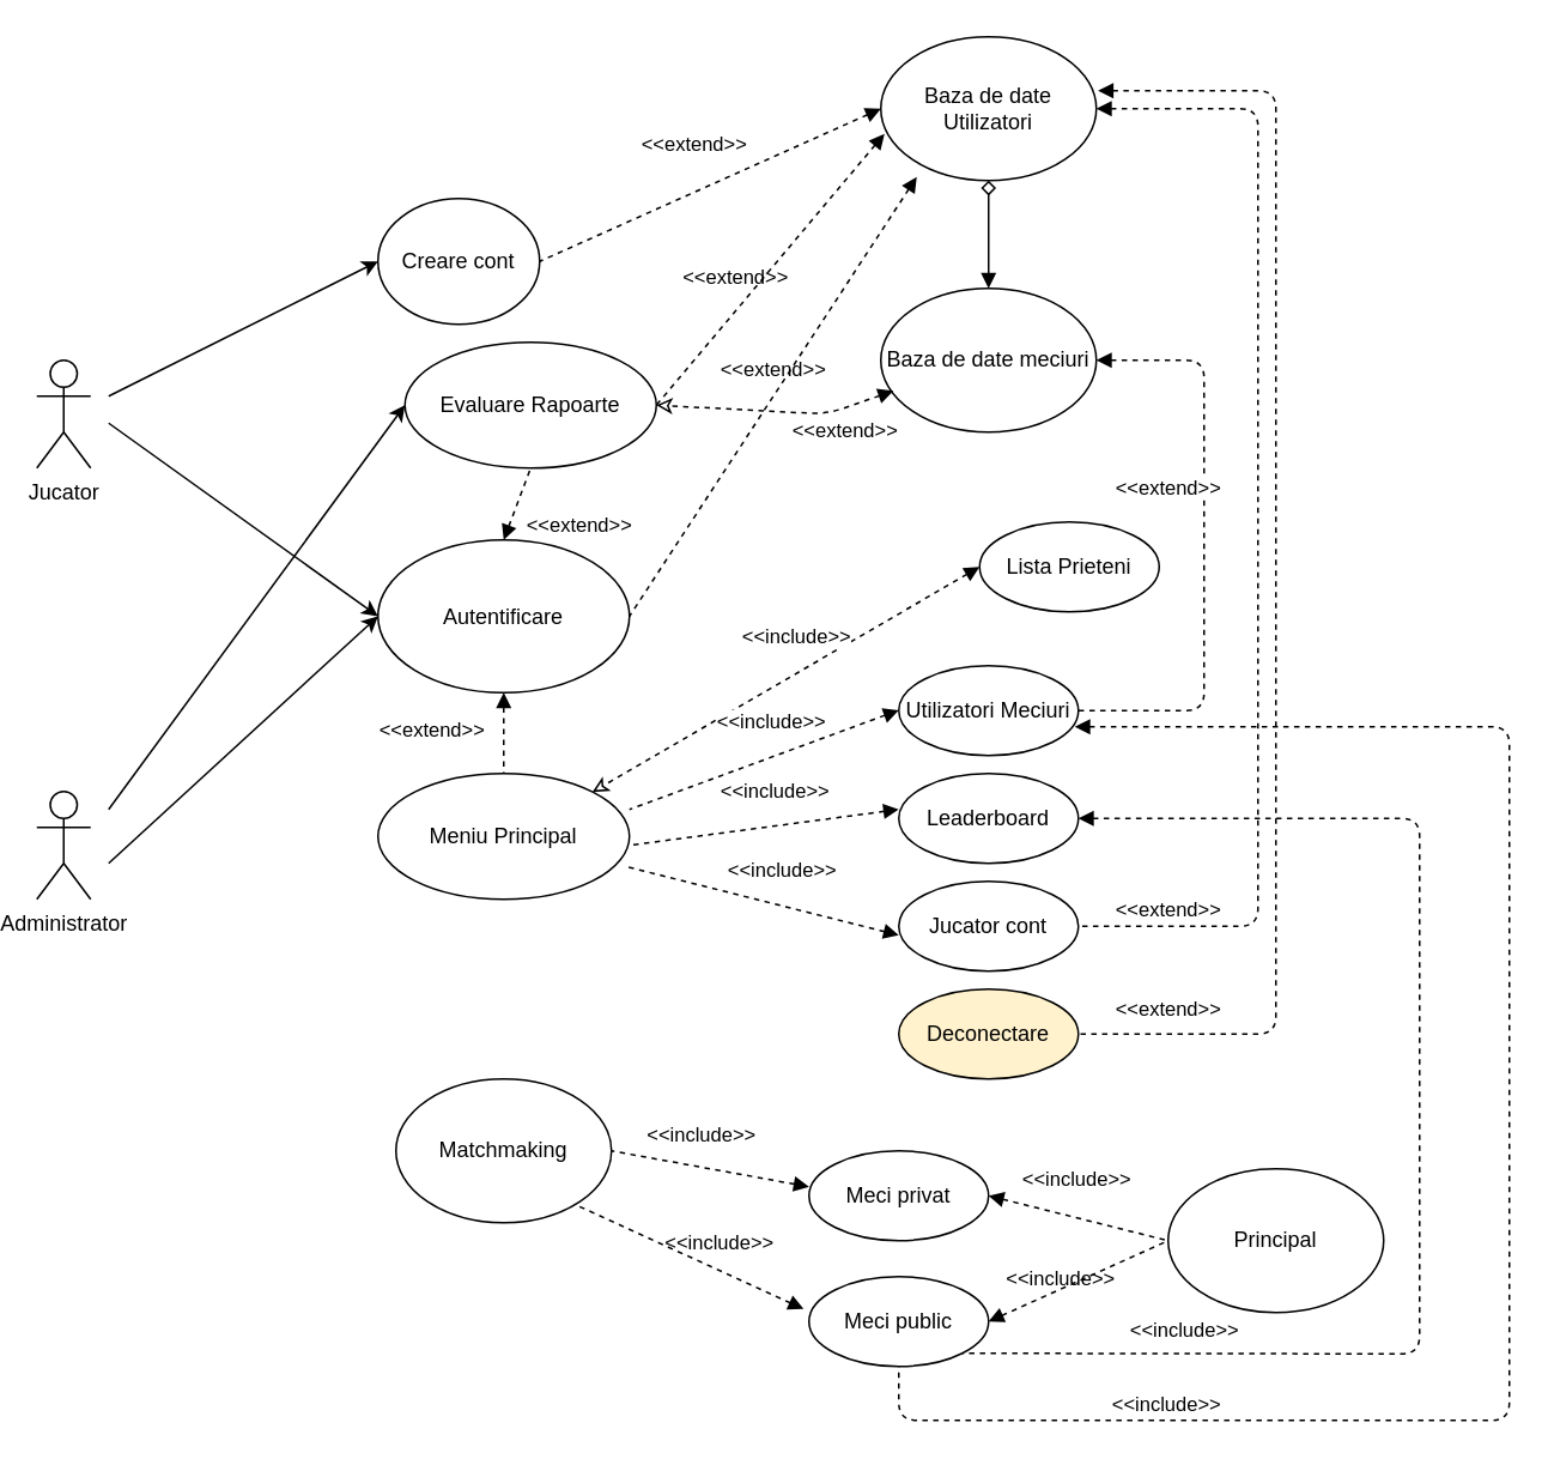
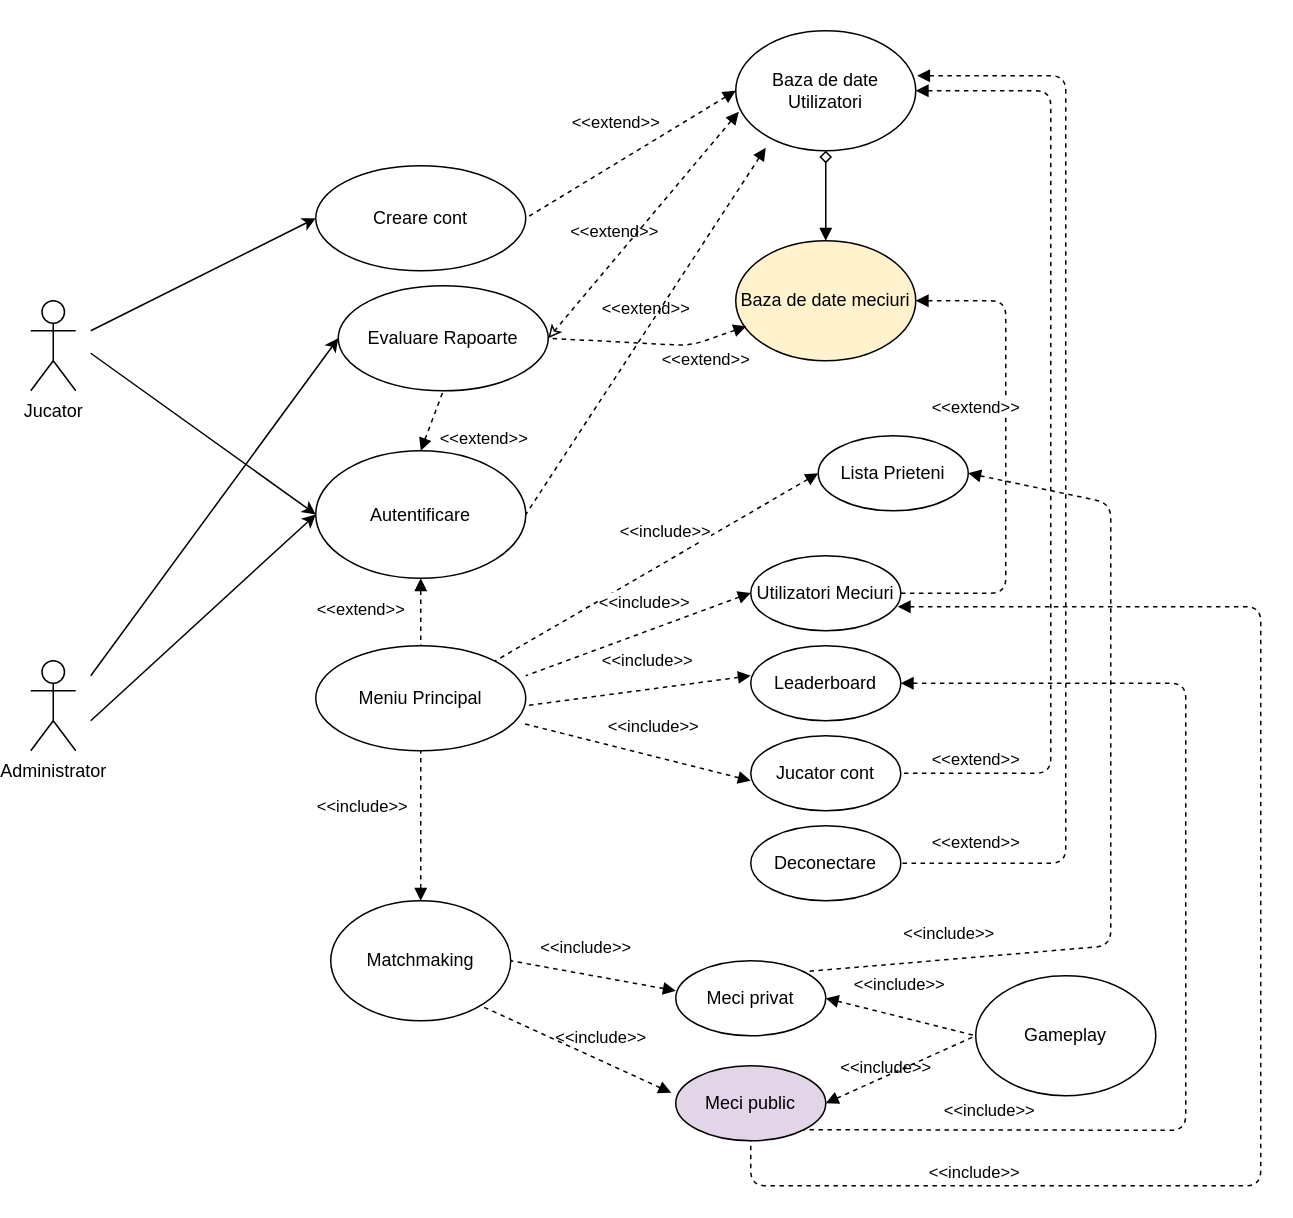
- <mxCell id="4" value="Creare cont" style="ellipse;whiteSpace=wrap;html=1;" vertex="1" parent="1"><mxGeometry x="210" y="110" width="90" height="70" as="geometry" /></mxCell>
+ <mxCell id="4" value="Creare cont" style="ellipse;whiteSpace=wrap;html=1;" vertex="1" parent="1"><mxGeometry x="210" y="110" width="140" height="70" as="geometry" /></mxCell>
- <mxCell id="27" value="Baza de date meciuri" style="ellipse;whiteSpace=wrap;html=1;" vertex="1" parent="1"><mxGeometry x="490" y="160" width="120" height="80" as="geometry" /></mxCell>
+ <mxCell id="27" value="Baza de date meciuri" style="ellipse;whiteSpace=wrap;html=1;fillColor=#fff2cc;" vertex="1" parent="1"><mxGeometry x="490" y="160" width="120" height="80" as="geometry" /></mxCell>
- <mxCell id="28" value="&amp;lt;&amp;lt;extend&amp;gt;&amp;gt;" style="html=1;verticalAlign=bottom;endArrow=none;exitX=0.017;exitY=0.675;exitDx=0;exitDy=0;dashed=1;entryX=1;entryY=0.5;entryDx=0;entryDy=0;endFill=0;startArrow=block;startFill=1;exitPerimeter=0;labelBackgroundColor=none;" edge="1" parent="1" source="21" target="6"><mxGeometry x="0.238" y="-6" width="80" relative="1" as="geometry"><mxPoint x="490" y="225" as="sourcePoint" /><mxPoint x="350" y="310" as="targetPoint" /><mxPoint as="offset" /></mxGeometry></mxCell>
+ <mxCell id="28" value="&amp;lt;&amp;lt;extend&amp;gt;&amp;gt;" style="html=1;verticalAlign=bottom;endArrow=classic;exitX=0.017;exitY=0.675;exitDx=0;exitDy=0;dashed=1;entryX=1;entryY=0.5;entryDx=0;entryDy=0;endFill=0;startArrow=block;startFill=1;exitPerimeter=0;labelBackgroundColor=none;" edge="1" parent="1" source="21" target="6"><mxGeometry x="0.238" y="-6" width="80" relative="1" as="geometry"><mxPoint x="490" y="225" as="sourcePoint" /><mxPoint x="350" y="310" as="targetPoint" /><mxPoint as="offset" /></mxGeometry></mxCell>
- <mxCell id="29" value="&amp;lt;&amp;lt;extend&amp;gt;&amp;gt;" style="html=1;verticalAlign=bottom;endArrow=classic;exitX=0.058;exitY=0.713;exitDx=0;exitDy=0;dashed=1;entryX=1;entryY=0.5;entryDx=0;entryDy=0;endFill=0;startArrow=block;startFill=1;exitPerimeter=0;" edge="1" parent="1" source="27" target="6"><mxGeometry x="-0.463" y="20" width="80" relative="1" as="geometry"><mxPoint x="490" y="225" as="sourcePoint" /><mxPoint x="350" y="310" as="targetPoint" /><mxPoint as="offset" /><Array as="points"><mxPoint x="460" y="230" /></Array></mxGeometry></mxCell>
+ <mxCell id="29" value="&amp;lt;&amp;lt;extend&amp;gt;&amp;gt;" style="html=1;verticalAlign=bottom;endArrow=none;exitX=0.058;exitY=0.713;exitDx=0;exitDy=0;dashed=1;entryX=1;entryY=0.5;entryDx=0;entryDy=0;endFill=0;startArrow=block;startFill=1;exitPerimeter=0;" edge="1" parent="1" source="27" target="6"><mxGeometry x="-0.463" y="20" width="80" relative="1" as="geometry"><mxPoint x="490" y="225" as="sourcePoint" /><mxPoint x="350" y="310" as="targetPoint" /><mxPoint as="offset" /><Array as="points"><mxPoint x="460" y="230" /></Array></mxGeometry></mxCell>
- <mxCell id="12" value="&amp;lt;&amp;lt;include&amp;gt;&amp;gt;" style="html=1;verticalAlign=bottom;endArrow=classic;exitX=0;exitY=0.5;exitDx=0;exitDy=0;entryX=1;entryY=0;entryDx=0;entryDy=0;dashed=1;startArrow=block;startFill=1;endFill=0;" edge="1" parent="1" source="8" target="7"><mxGeometry x="-0.099" y="-10" width="80" relative="1" as="geometry"><mxPoint x="370" y="360" as="sourcePoint" /><mxPoint x="450" y="360" as="targetPoint" /><mxPoint as="offset" /></mxGeometry></mxCell>
+ <mxCell id="12" value="&amp;lt;&amp;lt;include&amp;gt;&amp;gt;" style="html=1;verticalAlign=bottom;endArrow=none;exitX=0;exitY=0.5;exitDx=0;exitDy=0;entryX=1;entryY=0;entryDx=0;entryDy=0;dashed=1;startArrow=block;startFill=1;endFill=0;" edge="1" parent="1" source="8" target="7"><mxGeometry x="-0.099" y="-10" width="80" relative="1" as="geometry"><mxPoint x="370" y="360" as="sourcePoint" /><mxPoint x="450" y="360" as="targetPoint" /><mxPoint as="offset" /></mxGeometry></mxCell>
+ <mxCell id="42" value="&lt;br&gt;&amp;lt;&amp;lt;include&amp;gt;&amp;gt;" style="html=1;verticalAlign=bottom;endArrow=none;entryX=1;entryY=0;entryDx=0;entryDy=0;dashed=1;startArrow=block;startFill=1;endFill=0;exitX=1;exitY=0.5;exitDx=0;exitDy=0;" edge="1" parent="1" source="8" target="36"><mxGeometry x="0.675" y="-8" width="80" relative="1" as="geometry"><mxPoint x="800" y="590" as="sourcePoint" /><mxPoint x="499.997" y="639.999" as="targetPoint" /><mxPoint as="offset" /><Array as="points"><mxPoint x="740" y="335" /><mxPoint x="740" y="630" /></Array></mxGeometry></mxCell>
+ <mxCell id="32" value="&lt;br&gt;&amp;lt;&amp;lt;include&amp;gt;&amp;gt;" style="html=1;verticalAlign=bottom;endArrow=none;exitX=0.5;exitY=0;exitDx=0;exitDy=0;dashed=1;startArrow=block;startFill=1;endFill=0;entryX=0.5;entryY=1;entryDx=0;entryDy=0;" edge="1" parent="1" source="31" target="7"><mxGeometry x="0.082" y="40" width="80" relative="1" as="geometry"><mxPoint x="460" y="575" as="sourcePoint" /><mxPoint x="280" y="490" as="targetPoint" /><mxPoint x="1" as="offset" /></mxGeometry></mxCell>
- <mxCell id="20" value="Deconectare" style="ellipse;whiteSpace=wrap;html=1;fillColor=#fff2cc;" vertex="1" parent="1"><mxGeometry x="500" y="550" width="100" height="50" as="geometry" /></mxCell>
+ <mxCell id="20" value="Deconectare" style="ellipse;whiteSpace=wrap;html=1;" vertex="1" parent="1"><mxGeometry x="500" y="550" width="100" height="50" as="geometry" /></mxCell>
- <mxCell id="39" value="Principal" style="ellipse;whiteSpace=wrap;html=1;" vertex="1" parent="1"><mxGeometry x="650" y="650" width="120" height="80" as="geometry" /></mxCell>
+ <mxCell id="39" value="Gameplay" style="ellipse;whiteSpace=wrap;html=1;" vertex="1" parent="1"><mxGeometry x="650" y="650" width="120" height="80" as="geometry" /></mxCell>
- <mxCell id="38" value="Meci public" style="ellipse;whiteSpace=wrap;html=1;" vertex="1" parent="1"><mxGeometry x="450" y="710" width="100" height="50" as="geometry" /></mxCell>
+ <mxCell id="38" value="Meci public" style="ellipse;whiteSpace=wrap;html=1;fillColor=#e1d5e7;" vertex="1" parent="1"><mxGeometry x="450" y="710" width="100" height="50" as="geometry" /></mxCell>
